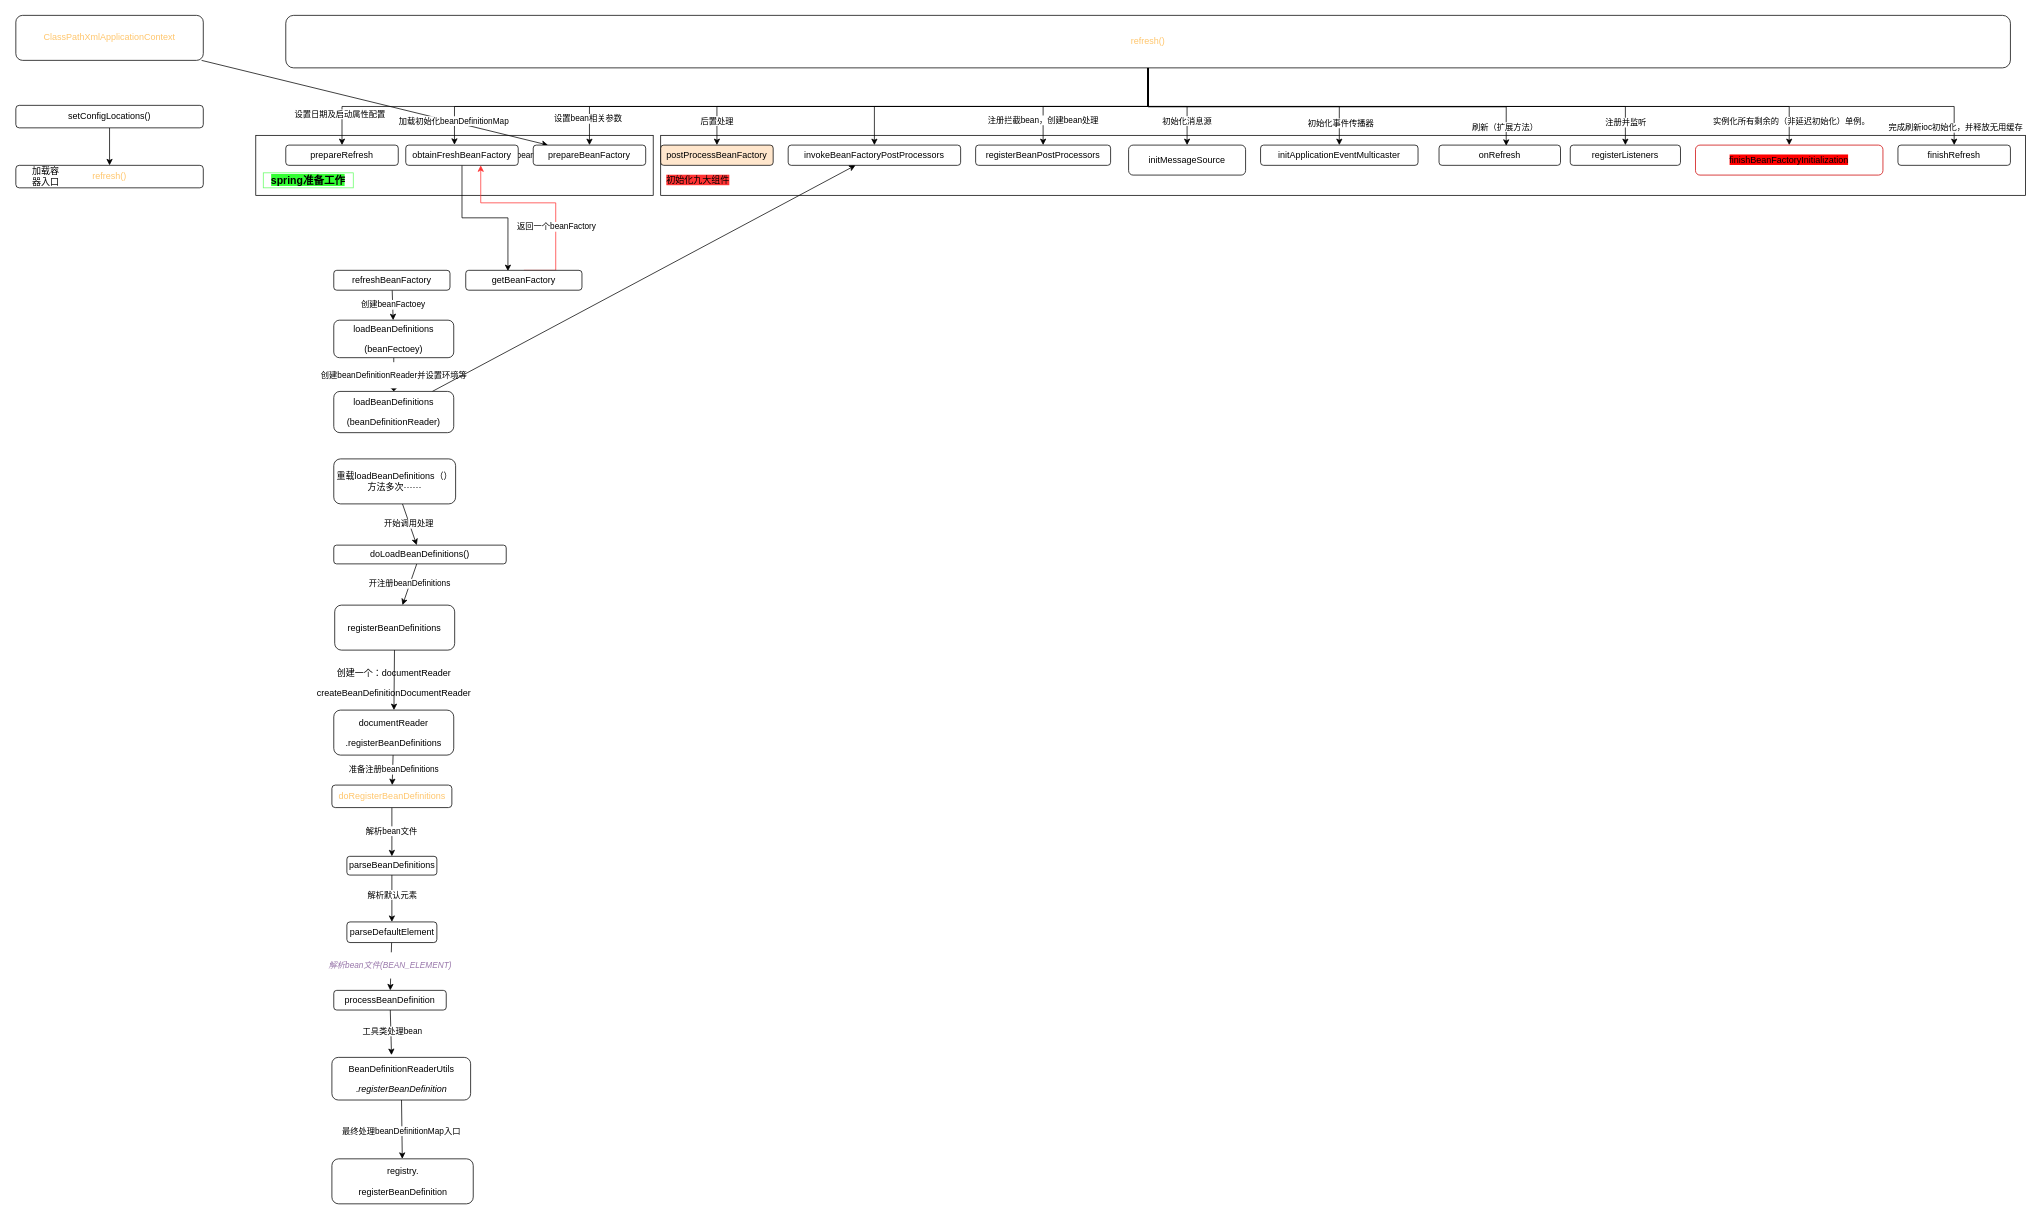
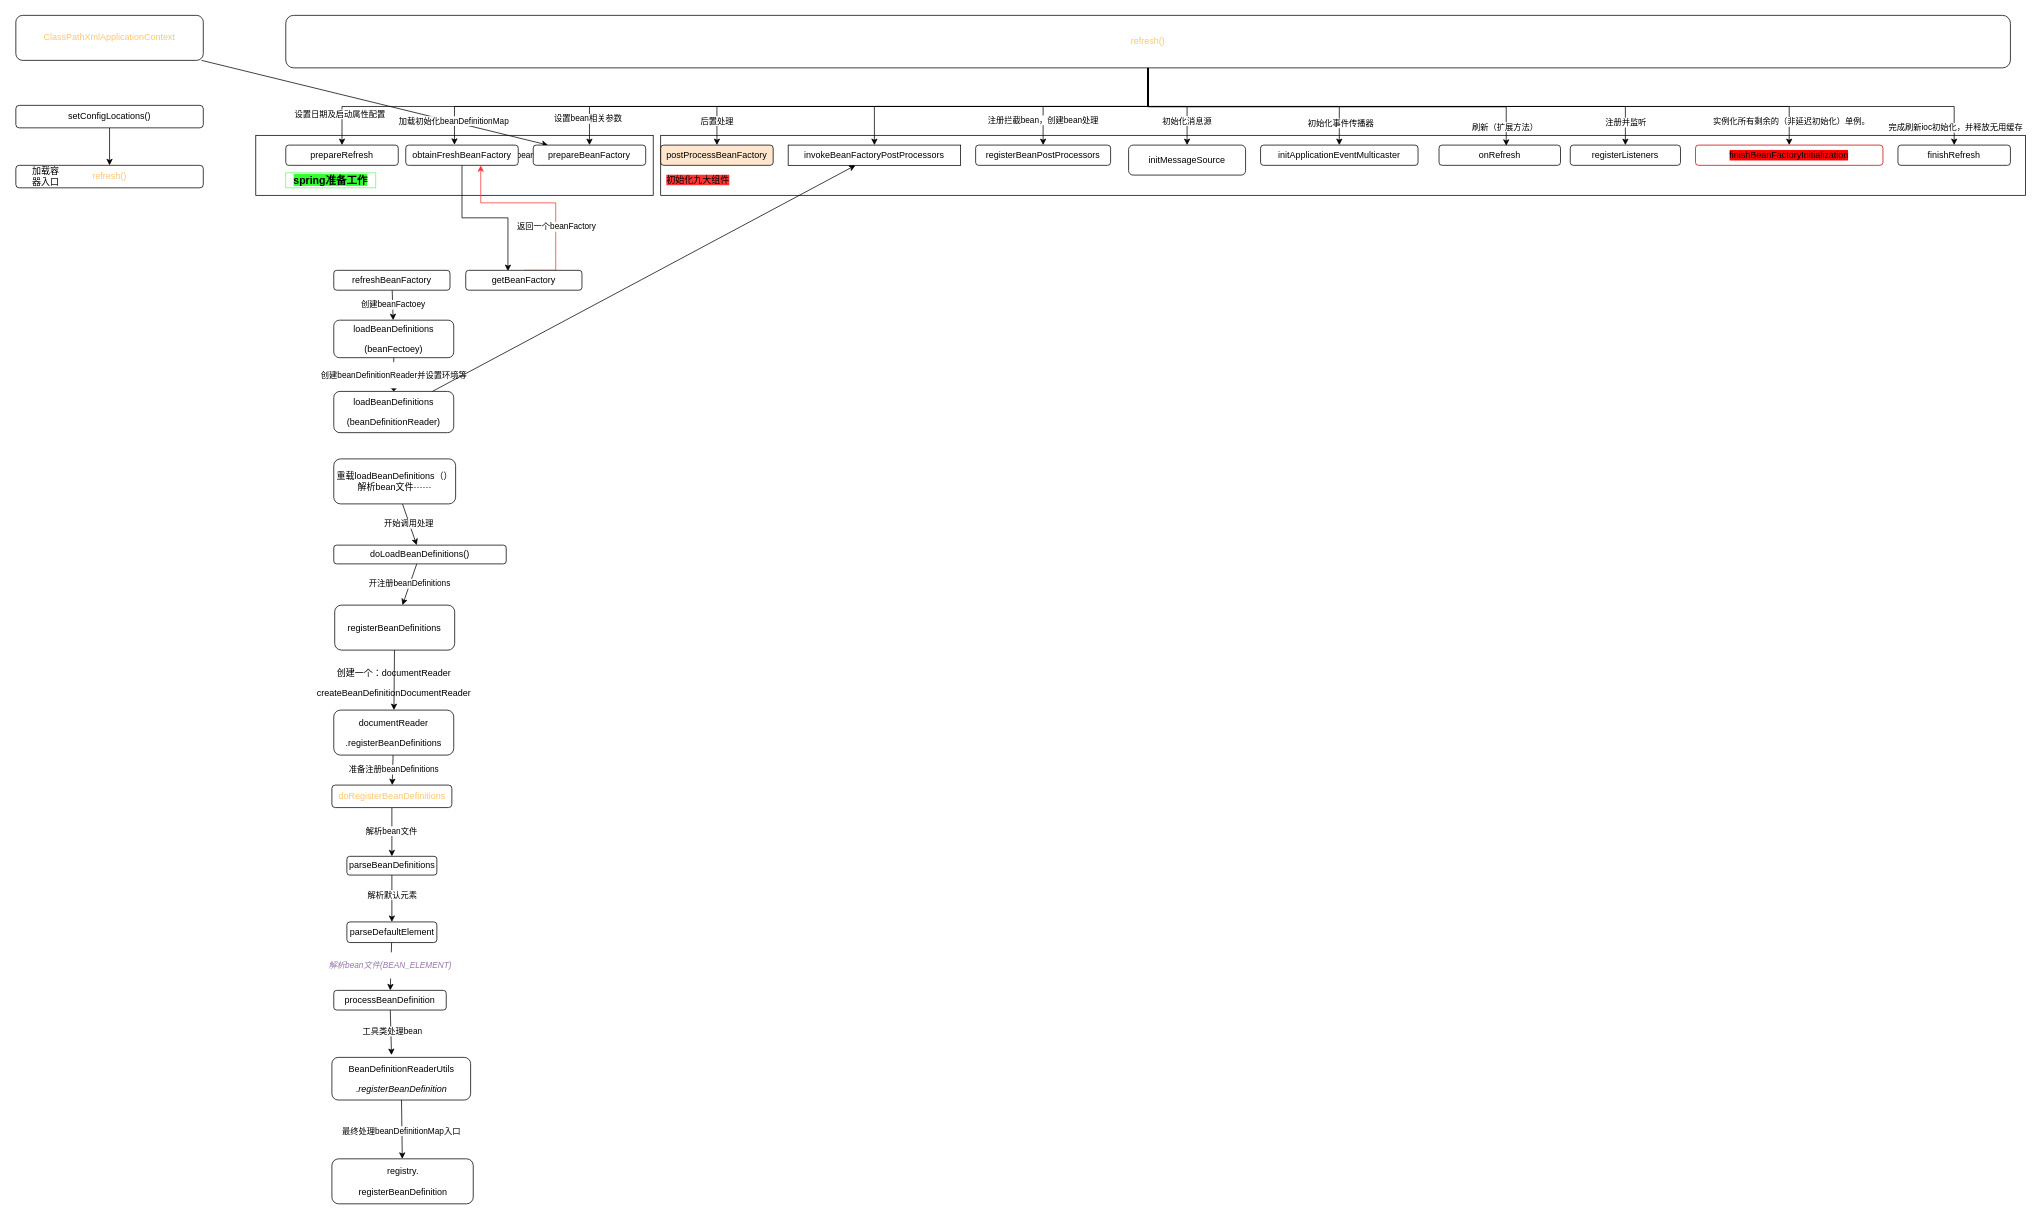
- <mxCell id="41" value="&lt;p&gt;invokeBeanFactoryPostProcessors&lt;/p&gt;" style="rounded=1;whiteSpace=wrap;html=1;" vertex="1" parent="1"><mxGeometry x="1050" y="193" width="230" height="27" as="geometry" /></mxCell>
+ <mxCell id="41" value="&lt;p&gt;invokeBeanFactoryPostProcessors&lt;/p&gt;" style="whiteSpace=wrap;html=1;rounded=0;" vertex="1" parent="1"><mxGeometry x="1050" y="193" width="230" height="27" as="geometry" /></mxCell>
- <mxCell id="47" value="&lt;p&gt;&lt;span style=&quot;background-color: rgb(255 , 0 , 0)&quot;&gt;finishBeanFactoryInitialization&lt;/span&gt;&lt;/p&gt;" style="rounded=1;whiteSpace=wrap;html=1;strokeColor=#CC0000;" vertex="1" parent="1"><mxGeometry x="2260" y="193" width="250" height="40" as="geometry" /></mxCell>
+ <mxCell id="47" value="&lt;p&gt;&lt;span style=&quot;background-color: rgb(255 , 0 , 0)&quot;&gt;finishBeanFactoryInitialization&lt;/span&gt;&lt;/p&gt;" style="rounded=1;whiteSpace=wrap;html=1;strokeColor=#CC0000;" vertex="1" parent="1"><mxGeometry x="2260" y="193" width="250" height="27" as="geometry" /></mxCell>
- <mxCell id="86" value="&lt;b&gt;&lt;font style=&quot;font-size: 14px ; background-color: rgb(51 , 255 , 51)&quot;&gt;spring准备工作&lt;/font&gt;&lt;/b&gt;" style="text;html=1;strokeColor=#66FF66;fillColor=none;align=center;verticalAlign=middle;whiteSpace=wrap;rounded=0;" vertex="1" parent="1"><mxGeometry x="350" y="230" width="120" height="20" as="geometry" /></mxCell>
+ <mxCell id="86" value="&lt;b&gt;&lt;font style=&quot;font-size: 14px ; background-color: rgb(51 , 255 , 51)&quot;&gt;spring准备工作&lt;/font&gt;&lt;/b&gt;" style="text;html=1;strokeColor=#66FF66;fillColor=none;align=center;verticalAlign=middle;whiteSpace=wrap;rounded=0;" vertex="1" parent="1"><mxGeometry x="380" y="230" width="120" height="20" as="geometry" /></mxCell>
- <mxCell id="60" value="重载loadBeanDefinitions（）&lt;br&gt;方法多次······" style="whiteSpace=wrap;html=1;rounded=1;" vertex="1" parent="1"><mxGeometry x="444" y="611.5" width="162.5" height="60" as="geometry" /></mxCell>
+ <mxCell id="60" value="重载loadBeanDefinitions（）&lt;br&gt;解析bean文件······" style="whiteSpace=wrap;html=1;rounded=1;" vertex="1" parent="1"><mxGeometry x="444" y="611.5" width="162.5" height="60" as="geometry" /></mxCell>
